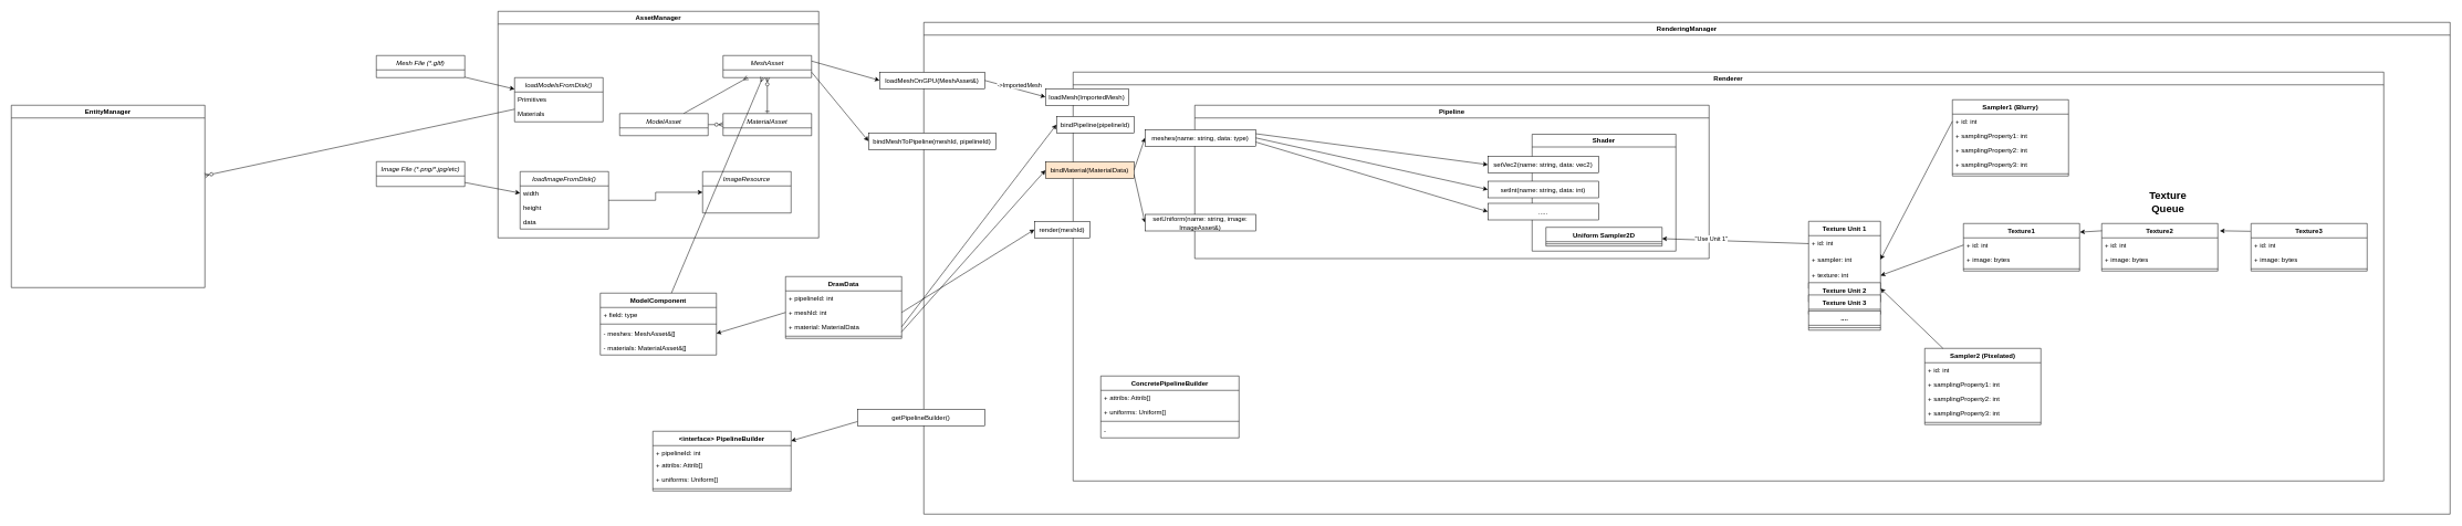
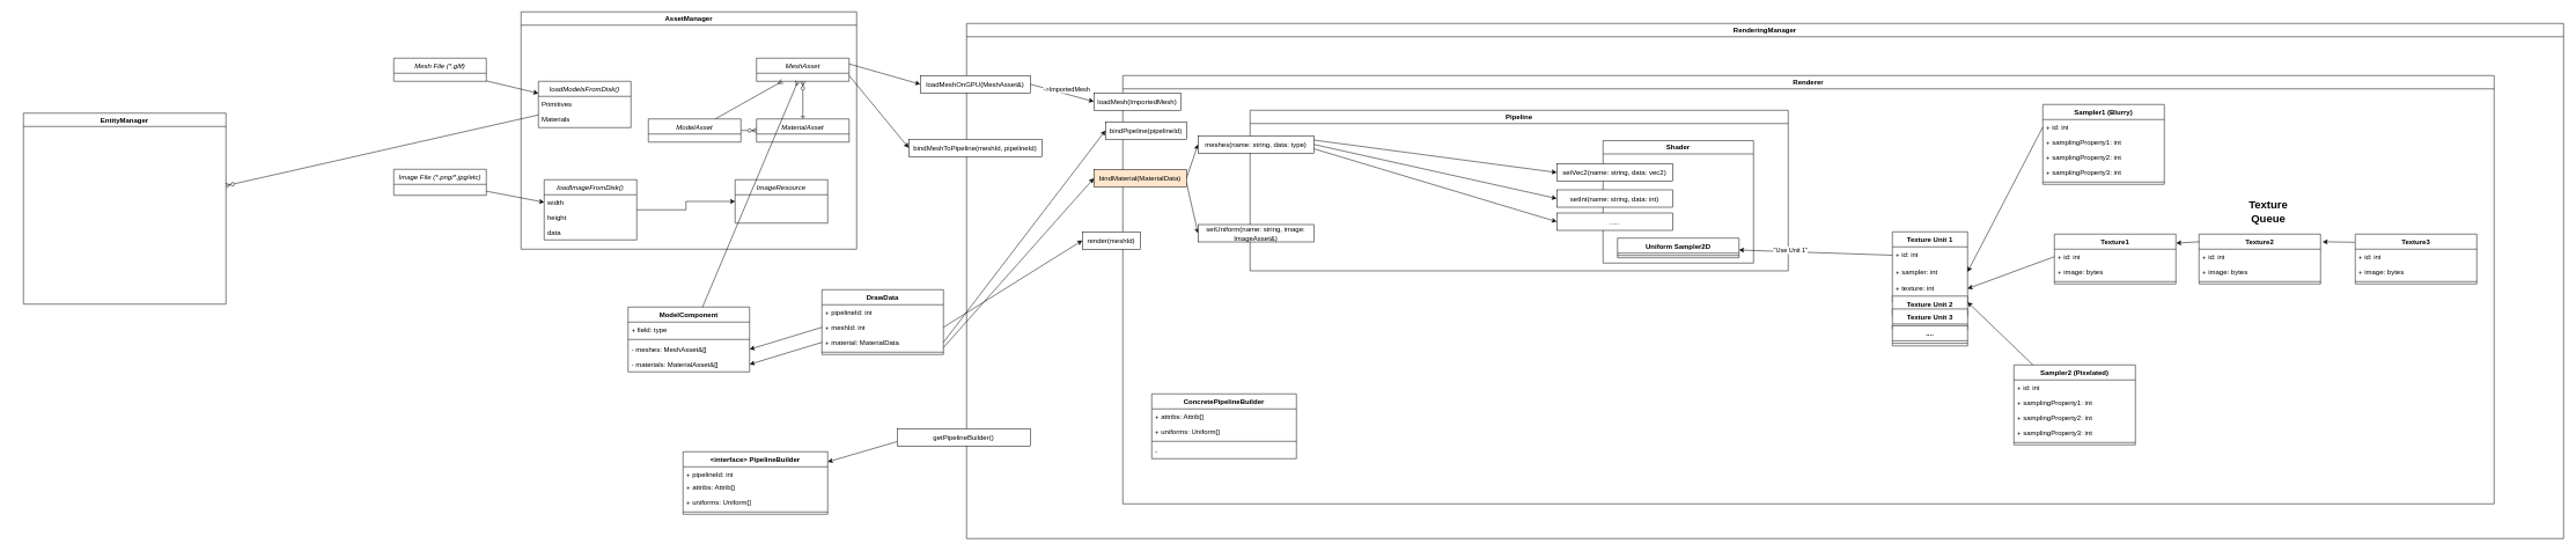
- <mxCell id="4" value="EntityManager" style="swimlane;whiteSpace=wrap;html=1;" parent="1" vertex="1"><mxGeometry x="20" y="190" width="350" height="330" as="geometry" /></mxCell>
+ <mxCell id="4" value="EntityManager" style="swimlane;whiteSpace=wrap;html=1;" parent="1" vertex="1"><mxGeometry x="40" y="195" width="350" height="330" as="geometry" /></mxCell>
+ <mxCell id="67" style="rounded=0;orthogonalLoop=1;jettySize=auto;html=1;entryX=1;entryY=0.5;entryDx=0;entryDy=0;exitX=0;exitY=0.5;exitDx=0;exitDy=0;" parent="1" source="64" target="28" edge="1"><mxGeometry relative="1" as="geometry"><mxPoint x="1440" y="520" as="sourcePoint" /></mxGeometry></mxCell>
